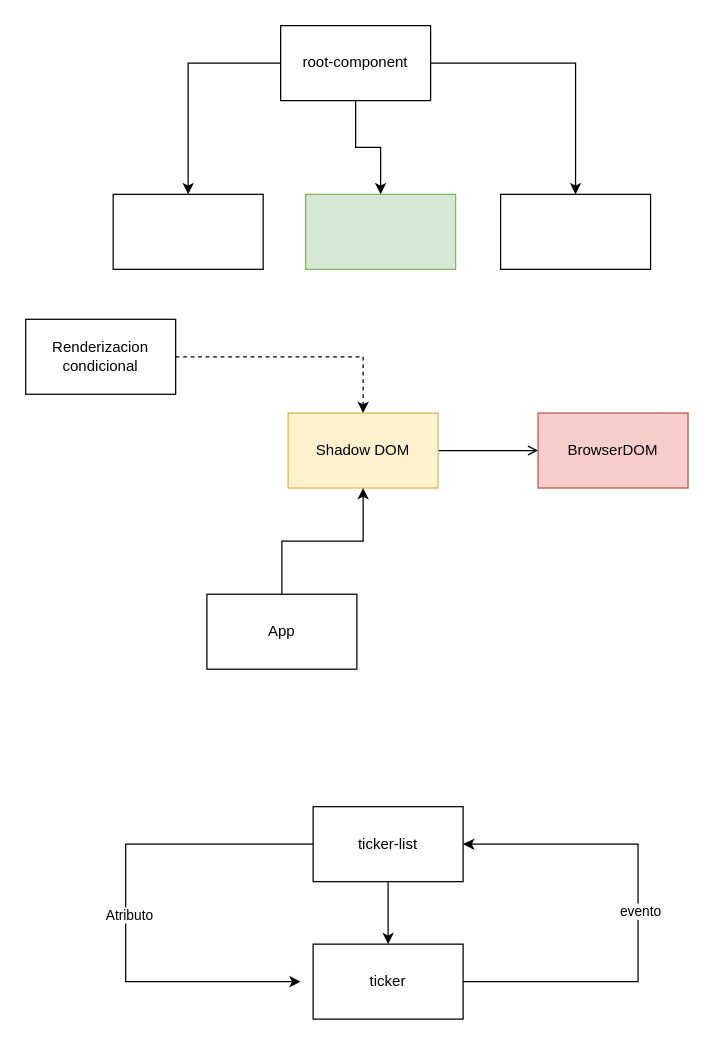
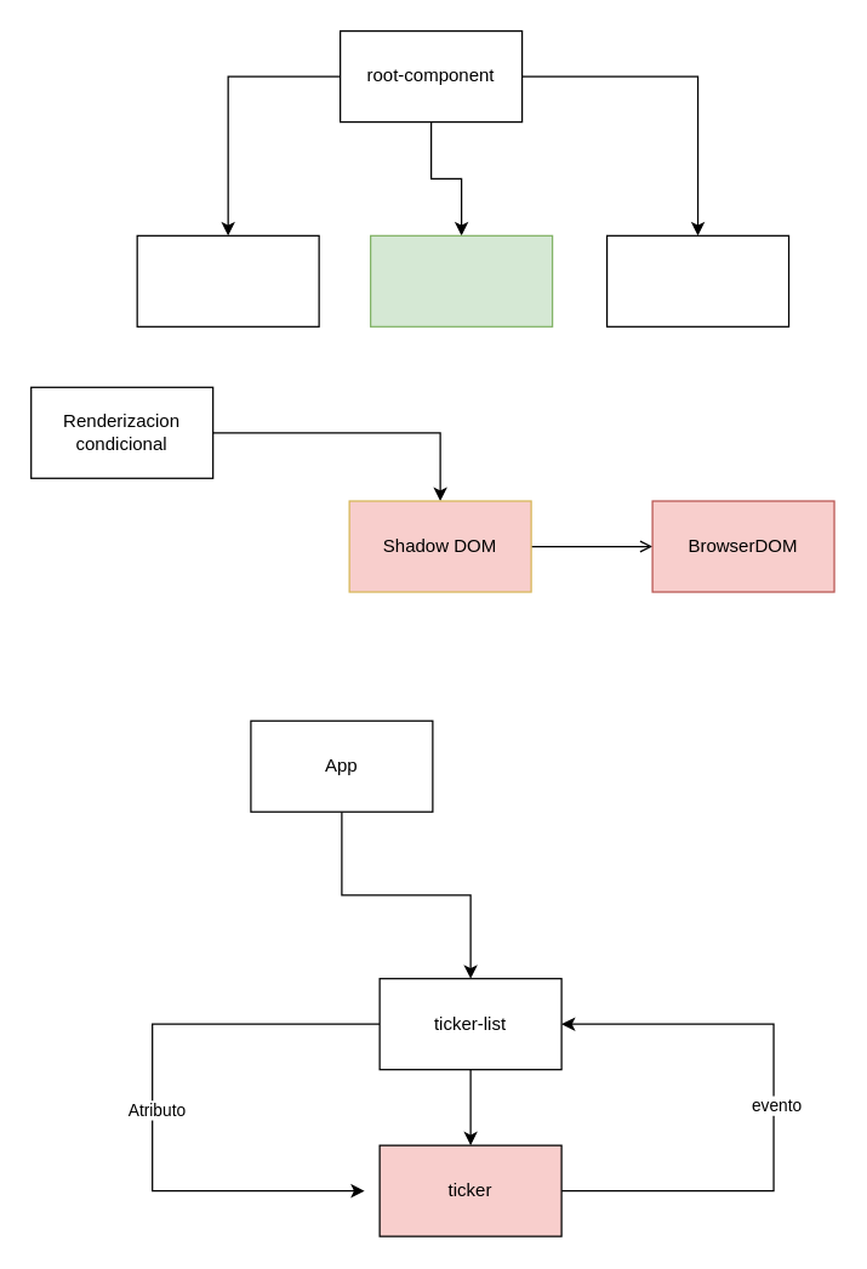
- <mxCell id="9" value="" style="edgeStyle=orthogonalEdgeStyle;rounded=0;orthogonalLoop=1;jettySize=auto;html=1;dashed=1;" edge="1" parent="1" source="10" target="12"><mxGeometry relative="1" as="geometry" /></mxCell>
+ <mxCell id="9" value="" style="edgeStyle=orthogonalEdgeStyle;rounded=0;orthogonalLoop=1;jettySize=auto;html=1;" edge="1" parent="1" source="10" target="12"><mxGeometry relative="1" as="geometry" /></mxCell>
- <mxCell id="12" value="Shadow DOM" style="rounded=0;whiteSpace=wrap;html=1;fillColor=#fff2cc;strokeColor=#d6b656;" vertex="1" parent="1"><mxGeometry x="230" y="330" width="120" height="60" as="geometry" /></mxCell>
+ <mxCell id="12" value="Shadow DOM" style="rounded=0;whiteSpace=wrap;html=1;fillColor=#f8cecc;strokeColor=#d6b656;" vertex="1" parent="1"><mxGeometry x="230" y="330" width="120" height="60" as="geometry" /></mxCell>
- <mxCell id="14" style="edgeStyle=orthogonalEdgeStyle;rounded=0;orthogonalLoop=1;jettySize=auto;html=1;" edge="1" parent="1" source="15" target="12"><mxGeometry relative="1" as="geometry" /></mxCell>
+ <mxCell id="14" style="edgeStyle=orthogonalEdgeStyle;rounded=0;orthogonalLoop=1;jettySize=auto;html=1;entryX=0.5;entryY=0;entryDx=0;entryDy=0;" edge="1" parent="1" source="15" target="19"><mxGeometry relative="1" as="geometry" /></mxCell>
- <mxCell id="22" value="ticker" style="whiteSpace=wrap;html=1;rounded=0;" vertex="1" parent="1"><mxGeometry x="250" y="755" width="120" height="60" as="geometry" /></mxCell>
+ <mxCell id="22" value="ticker" style="whiteSpace=wrap;html=1;rounded=0;fillColor=#f8cecc;" vertex="1" parent="1"><mxGeometry x="250" y="755" width="120" height="60" as="geometry" /></mxCell>
